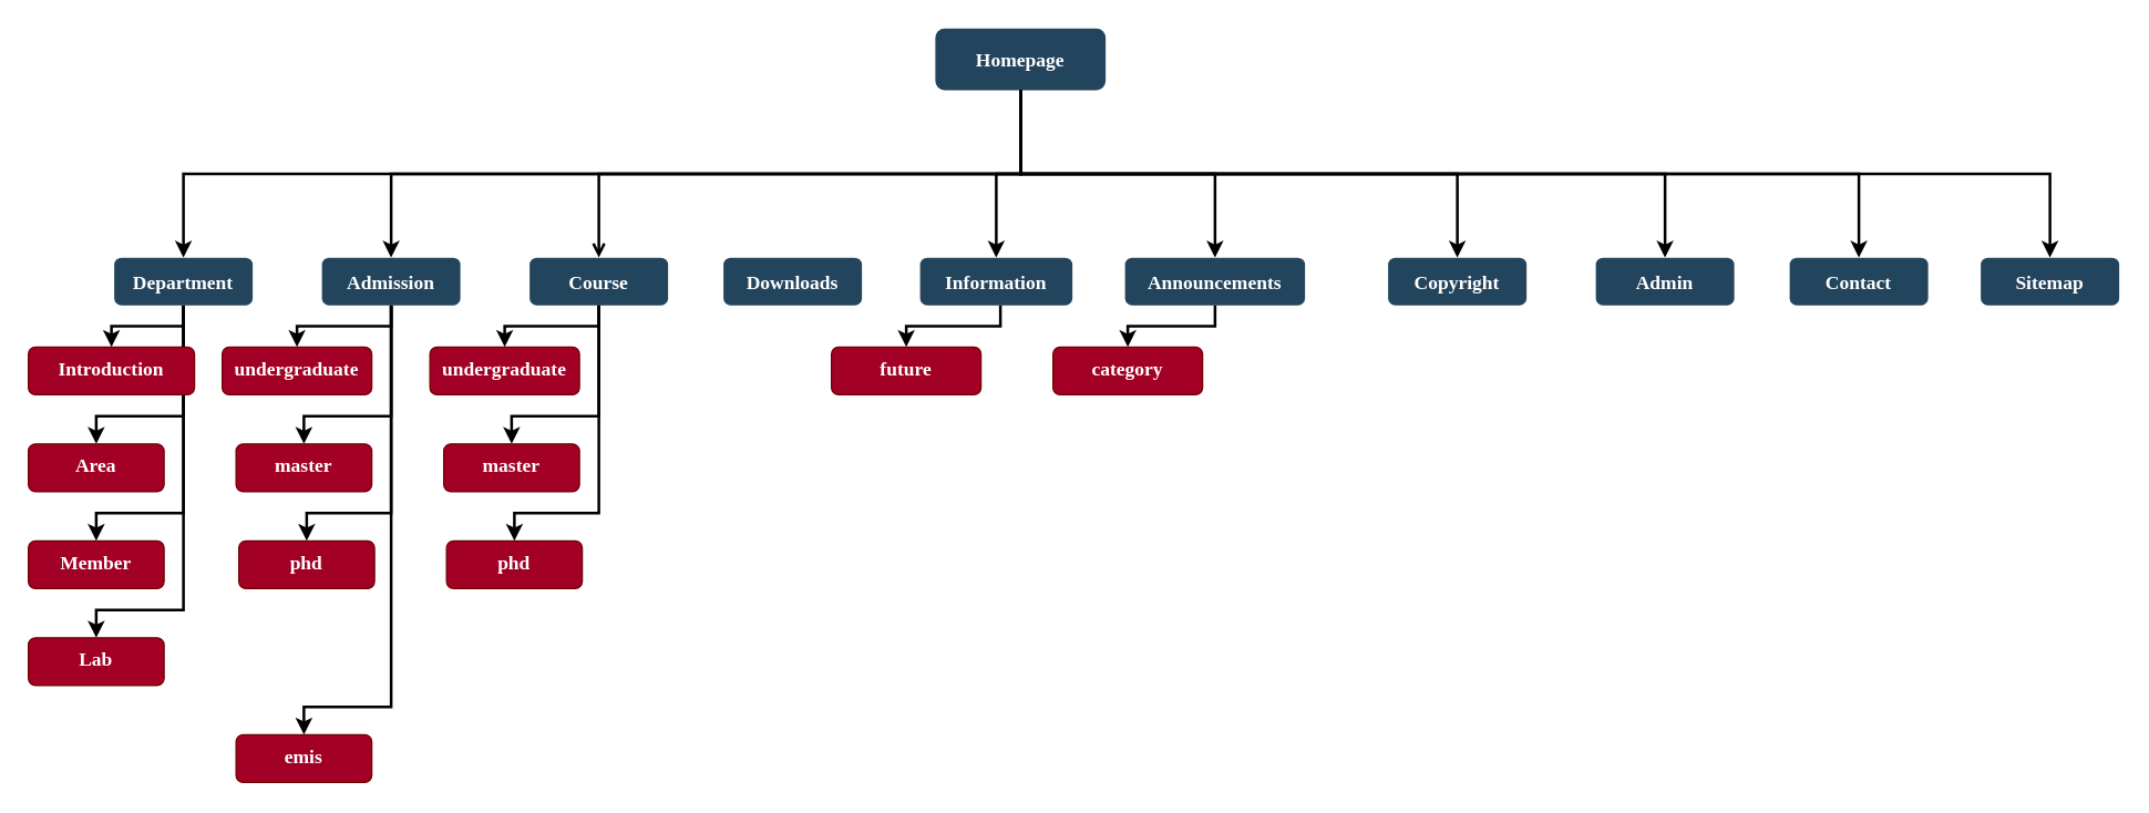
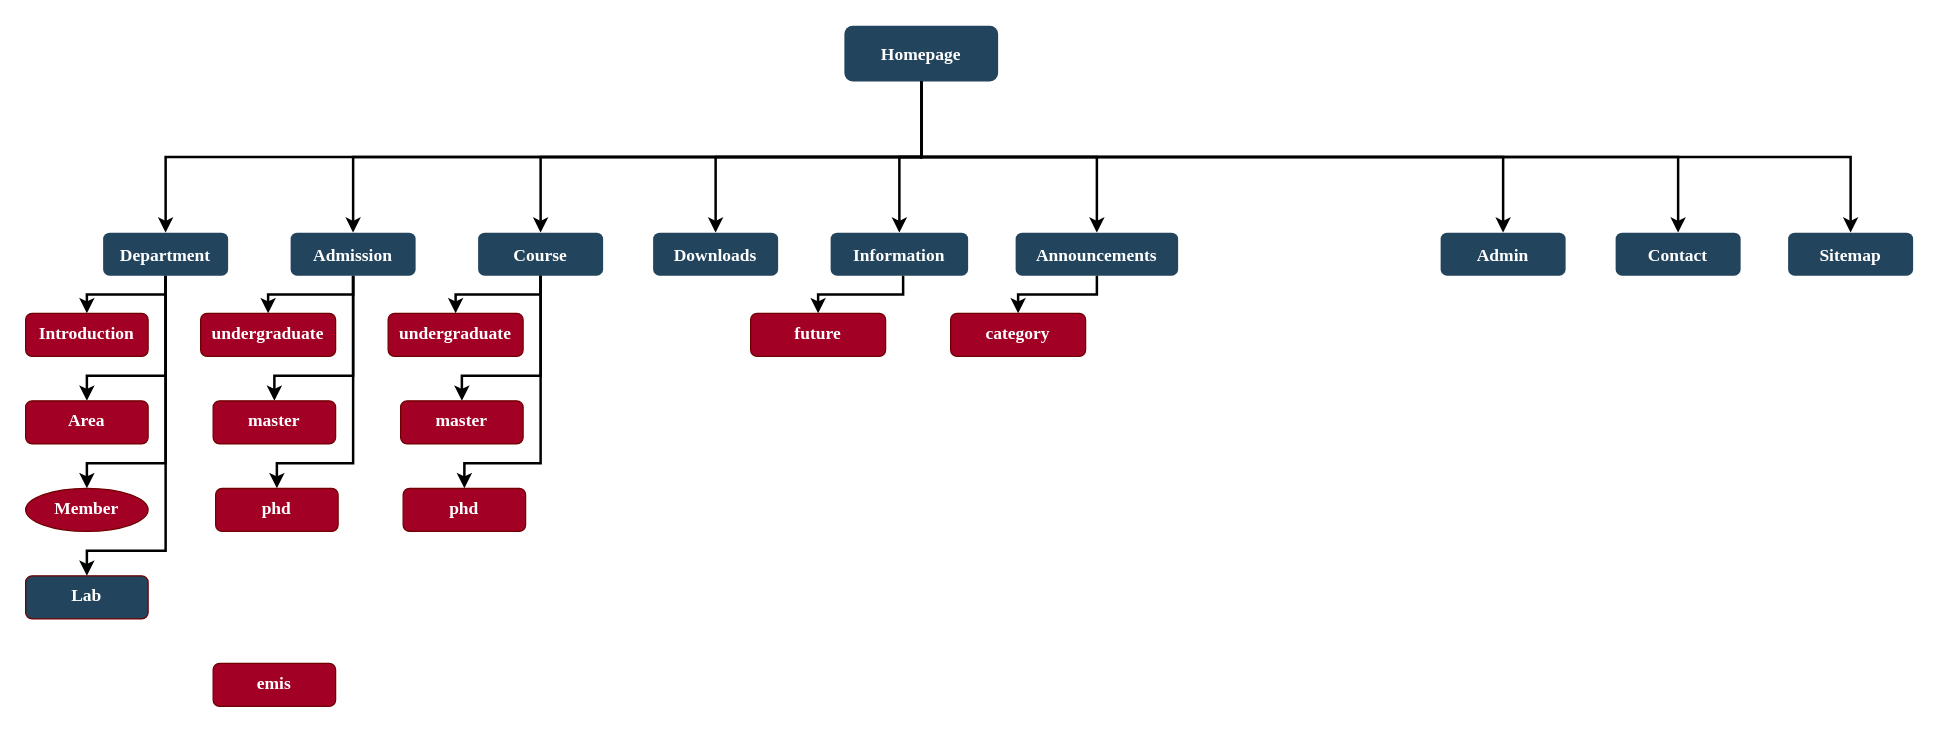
+ <mxCell id="6" style="edgeStyle=orthogonalEdgeStyle;rounded=0;orthogonalLoop=1;jettySize=auto;html=1;exitX=0.5;exitY=1;exitDx=0;exitDy=0;entryX=0.5;entryY=0;entryDx=0;entryDy=0;strokeWidth=2;" edge="1" parent="1" source="9" target="27"><mxGeometry relative="1" as="geometry" /></mxCell>
- <mxCell id="4" style="edgeStyle=orthogonalEdgeStyle;rounded=0;orthogonalLoop=1;jettySize=auto;html=1;exitX=0.5;exitY=1;exitDx=0;exitDy=0;entryX=0.5;entryY=0;entryDx=0;entryDy=0;strokeWidth=2;" edge="1" parent="1" source="9" target="23"><mxGeometry relative="1" as="geometry" /></mxCell>
- <mxCell id="7" style="edgeStyle=orthogonalEdgeStyle;rounded=0;orthogonalLoop=1;jettySize=auto;html=1;exitX=0.5;exitY=1;exitDx=0;exitDy=0;entryX=0.5;entryY=0;entryDx=0;entryDy=0;strokeWidth=2;endArrow=open;" edge="1" parent="1" source="9" target="26"><mxGeometry relative="1" as="geometry" /></mxCell>
+ <mxCell id="7" style="edgeStyle=orthogonalEdgeStyle;rounded=0;orthogonalLoop=1;jettySize=auto;html=1;exitX=0.5;exitY=1;exitDx=0;exitDy=0;entryX=0.5;entryY=0;entryDx=0;entryDy=0;strokeWidth=2;" edge="1" parent="1" source="9" target="26"><mxGeometry relative="1" as="geometry" /></mxCell>
- <mxCell id="23" value="Copyright" style="rounded=1;fillColor=#23445D;gradientColor=none;strokeColor=none;fontColor=#FFFFFF;fontStyle=1;fontFamily=Tahoma;fontSize=14" vertex="1" parent="1"><mxGeometry x="1002" y="185.5" width="100" height="34.5" as="geometry" /></mxCell>
- <mxCell id="31" value="Introduction" style="rounded=1;whiteSpace=wrap;html=1;align=center;verticalAlign=middle;fontFamily=Tahoma;fontSize=14;fontStyle=1;fillColor=#a20025;strokeColor=#6F0000;fontColor=#ffffff;" vertex="1" parent="1"><mxGeometry x="20" y="250" width="120" height="34.5" as="geometry" /></mxCell>
+ <mxCell id="31" value="Introduction" style="rounded=1;whiteSpace=wrap;html=1;align=center;verticalAlign=middle;fontFamily=Tahoma;fontSize=14;fontStyle=1;fillColor=#a20025;strokeColor=#6F0000;fontColor=#ffffff;" vertex="1" parent="1"><mxGeometry x="20" y="250" width="98" height="34.5" as="geometry" /></mxCell>
- <mxCell id="32" value="Member" style="rounded=1;whiteSpace=wrap;html=1;align=center;verticalAlign=middle;fontFamily=Tahoma;fontSize=14;fontStyle=1;fillColor=#a20025;strokeColor=#6F0000;fontColor=#ffffff;" vertex="1" parent="1"><mxGeometry x="20" y="390" width="98" height="34.5" as="geometry" /></mxCell>
+ <mxCell id="32" value="Member" style="ellipse;whiteSpace=wrap;html=1;align=center;verticalAlign=middle;fontFamily=Tahoma;fontSize=14;fontStyle=1;fillColor=#a20025;strokeColor=#6F0000;fontColor=#ffffff;" vertex="1" parent="1"><mxGeometry x="20" y="390" width="98" height="34.5" as="geometry" /></mxCell>
- <mxCell id="34" value="Lab" style="rounded=1;whiteSpace=wrap;html=1;align=center;verticalAlign=middle;fontFamily=Tahoma;fontSize=14;fontStyle=1;fillColor=#a20025;strokeColor=#6F0000;fontColor=#ffffff;" vertex="1" parent="1"><mxGeometry x="20" y="460" width="98" height="34.5" as="geometry" /></mxCell>
+ <mxCell id="34" value="Lab" style="rounded=1;whiteSpace=wrap;html=1;align=center;verticalAlign=middle;fontFamily=Tahoma;fontSize=14;fontStyle=1;fillColor=#23445d;strokeColor=#6F0000;fontColor=#ffffff;" vertex="1" parent="1"><mxGeometry x="20" y="460" width="98" height="34.5" as="geometry" /></mxCell>
- <mxCell id="21" style="edgeStyle=elbowEdgeStyle;rounded=0;orthogonalLoop=1;jettySize=auto;elbow=vertical;html=1;exitX=0.5;exitY=1;exitDx=0;exitDy=0;entryX=0.5;entryY=0;entryDx=0;entryDy=0;strokeColor=default;strokeWidth=2;align=center;verticalAlign=middle;fontFamily=Tahoma;fontSize=14;fontColor=#FFFFFF;fontStyle=1;labelBackgroundColor=default;endArrow=classic;" edge="1" parent="1" source="22" target="38"><mxGeometry relative="1" as="geometry"><Array as="points"><mxPoint x="260" y="510" /></Array></mxGeometry></mxCell>
